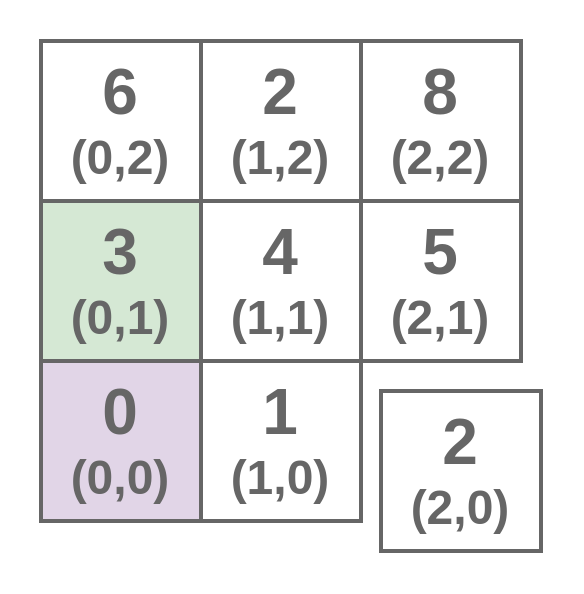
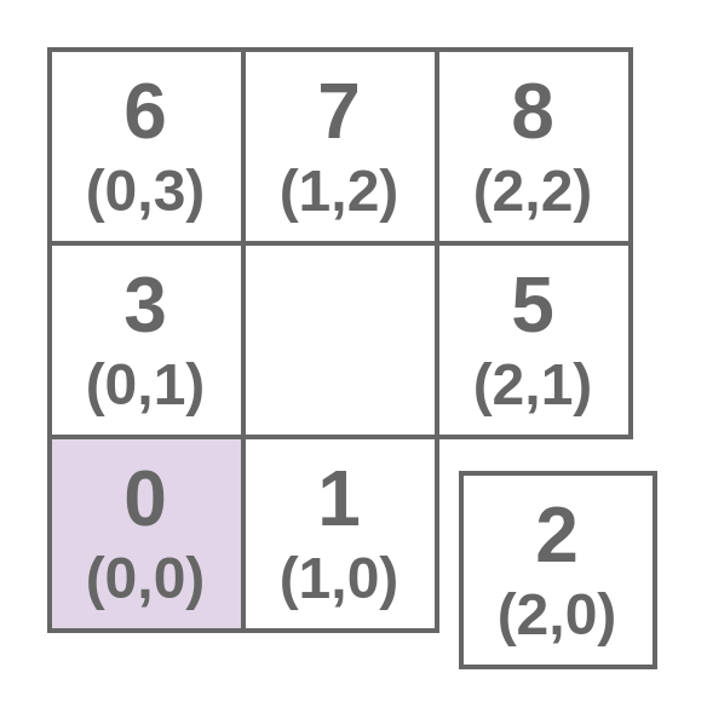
- <mxCell id="4" value="&lt;b&gt;&lt;font color=&quot;#666666&quot;&gt;&lt;span style=&quot;font-size: 32px&quot;&gt;6&lt;/span&gt;&lt;br&gt;&lt;font style=&quot;font-size: 24px&quot;&gt;(0,2)&lt;/font&gt;&lt;/font&gt;&lt;/b&gt;" style="whiteSpace=wrap;html=1;aspect=fixed;strokeColor=#666666;strokeWidth=2;" vertex="1" parent="1"><mxGeometry x="20" y="20" width="80" height="80" as="geometry" /></mxCell>
+ <mxCell id="4" value="&lt;b&gt;&lt;font color=&quot;#666666&quot;&gt;&lt;span style=&quot;font-size: 32px&quot;&gt;6&lt;/span&gt;&lt;br&gt;&lt;font style=&quot;font-size: 24px&quot;&gt;(0,3)&lt;/font&gt;&lt;/font&gt;&lt;/b&gt;" style="whiteSpace=wrap;html=1;aspect=fixed;strokeColor=#666666;strokeWidth=2;" vertex="1" parent="1"><mxGeometry x="20" y="20" width="80" height="80" as="geometry" /></mxCell>
- <mxCell id="7" value="&lt;b&gt;&lt;font color=&quot;#666666&quot;&gt;&lt;span style=&quot;font-size: 32px&quot;&gt;2&lt;/span&gt;&lt;br&gt;&lt;font style=&quot;font-size: 24px&quot;&gt;(1,2)&lt;/font&gt;&lt;/font&gt;&lt;/b&gt;" style="whiteSpace=wrap;html=1;aspect=fixed;strokeColor=#666666;strokeWidth=2;" vertex="1" parent="1"><mxGeometry x="100" y="20" width="80" height="80" as="geometry" /></mxCell>
+ <mxCell id="7" value="&lt;b&gt;&lt;font color=&quot;#666666&quot;&gt;&lt;span style=&quot;font-size: 32px&quot;&gt;7&lt;/span&gt;&lt;br&gt;&lt;font style=&quot;font-size: 24px&quot;&gt;(1,2)&lt;/font&gt;&lt;/font&gt;&lt;/b&gt;" style="whiteSpace=wrap;html=1;aspect=fixed;strokeColor=#666666;strokeWidth=2;" vertex="1" parent="1"><mxGeometry x="100" y="20" width="80" height="80" as="geometry" /></mxCell>
- <mxCell id="3" value="&lt;b&gt;&lt;font color=&quot;#666666&quot;&gt;&lt;span style=&quot;font-size: 32px&quot;&gt;3&lt;/span&gt;&lt;br&gt;&lt;font style=&quot;font-size: 24px&quot;&gt;(0,1)&lt;/font&gt;&lt;/font&gt;&lt;/b&gt;" style="whiteSpace=wrap;html=1;aspect=fixed;strokeColor=#666666;strokeWidth=2;fillColor=#d5e8d4;" vertex="1" parent="1"><mxGeometry x="20" y="100" width="80" height="80" as="geometry" /></mxCell>
+ <mxCell id="3" value="&lt;b&gt;&lt;font color=&quot;#666666&quot;&gt;&lt;span style=&quot;font-size: 32px&quot;&gt;3&lt;/span&gt;&lt;br&gt;&lt;font style=&quot;font-size: 24px&quot;&gt;(0,1)&lt;/font&gt;&lt;/font&gt;&lt;/b&gt;" style="whiteSpace=wrap;html=1;aspect=fixed;strokeColor=#666666;strokeWidth=2;" vertex="1" parent="1"><mxGeometry x="20" y="100" width="80" height="80" as="geometry" /></mxCell>
- <mxCell id="6" value="&lt;b&gt;&lt;font color=&quot;#666666&quot;&gt;&lt;span style=&quot;font-size: 32px&quot;&gt;4&lt;/span&gt;&lt;br&gt;&lt;font style=&quot;font-size: 24px&quot;&gt;(1,1)&lt;/font&gt;&lt;/font&gt;&lt;/b&gt;" style="whiteSpace=wrap;html=1;aspect=fixed;strokeColor=#666666;strokeWidth=2;" vertex="1" parent="1"><mxGeometry x="100" y="100" width="80" height="80" as="geometry" /></mxCell>
